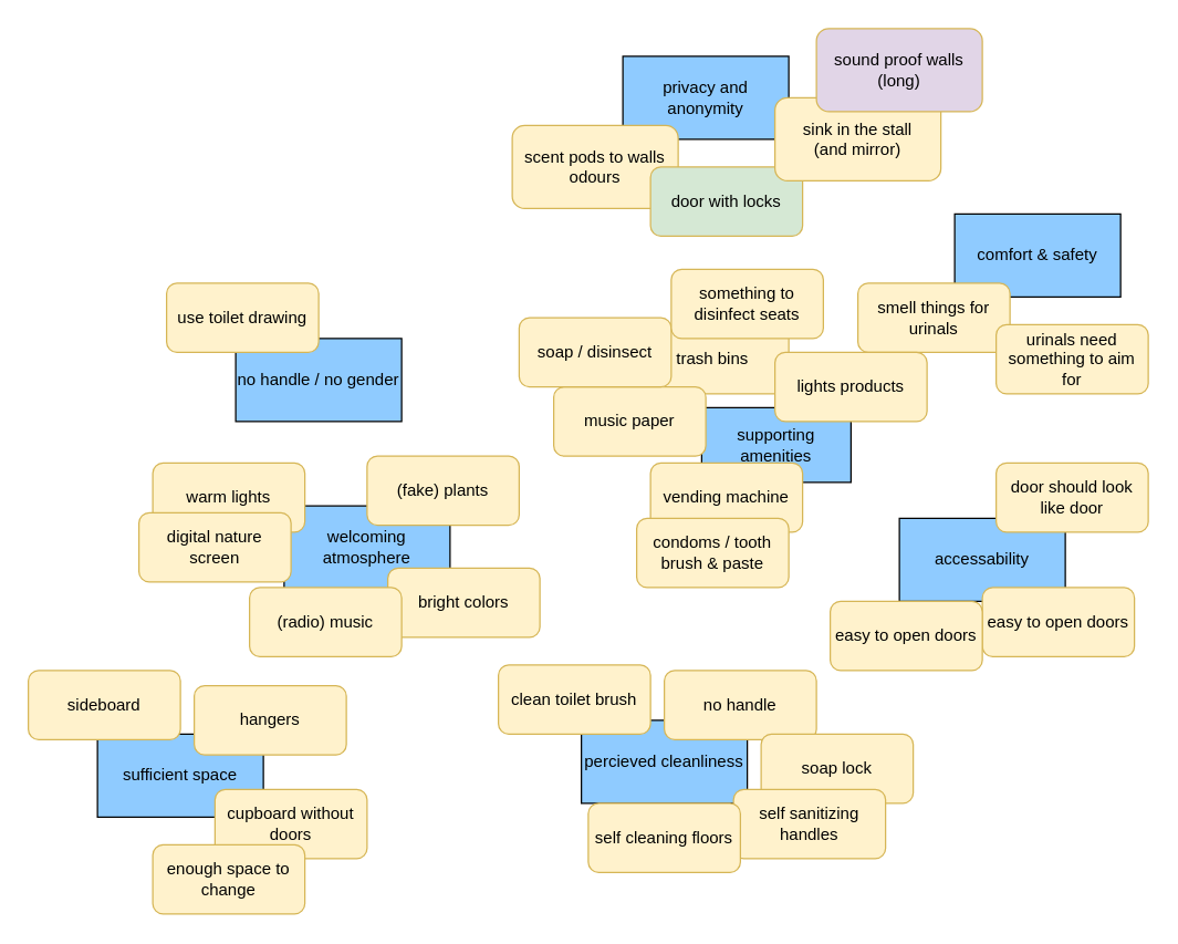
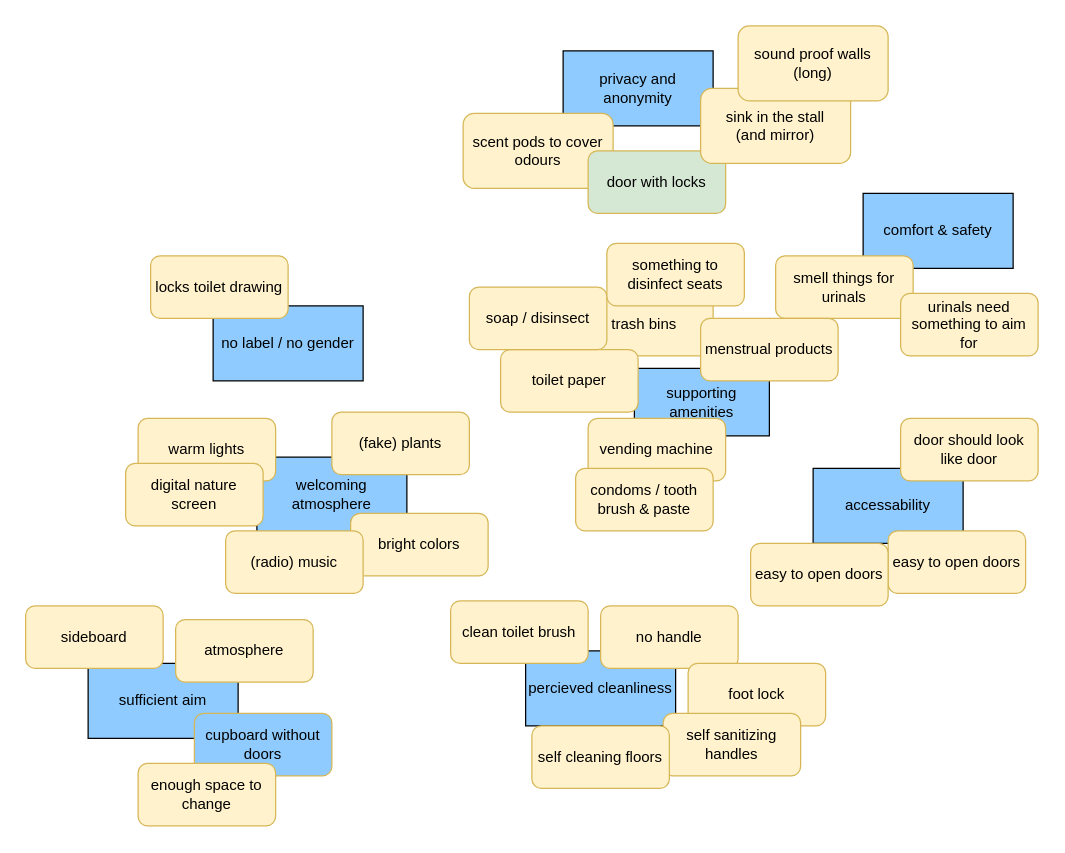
- <mxCell id="13" value="sound proof walls (long)" style="rounded=1;whiteSpace=wrap;html=1;fillColor=#e1d5e7;strokeColor=#d6b656;" vertex="1" parent="1"><mxGeometry x="590" width="120" height="60" as="geometry" y="20" /></mxCell>
+ <mxCell id="13" value="sound proof walls (long)" style="rounded=1;whiteSpace=wrap;html=1;fillColor=#fff2cc;strokeColor=#d6b656;" vertex="1" parent="1"><mxGeometry x="590" width="120" height="60" as="geometry" y="20" /></mxCell>
- <mxCell id="10" value="scent pods to walls odours" style="rounded=1;whiteSpace=wrap;html=1;fillColor=#fff2cc;strokeColor=#d6b656;" vertex="1" parent="1"><mxGeometry x="370" y="90" width="120" height="60" as="geometry" /></mxCell>
+ <mxCell id="10" value="scent pods to cover odours" style="rounded=1;whiteSpace=wrap;html=1;fillColor=#fff2cc;strokeColor=#d6b656;" vertex="1" parent="1"><mxGeometry x="370" y="90" width="120" height="60" as="geometry" /></mxCell>
- <mxCell id="26" value="use toilet drawing" style="rounded=1;whiteSpace=wrap;html=1;fillColor=#fff2cc;strokeColor=#d6b656;" vertex="1" parent="1"><mxGeometry x="120" y="204" width="110" height="50" as="geometry" /></mxCell>
+ <mxCell id="26" value="locks toilet drawing" style="rounded=1;whiteSpace=wrap;html=1;fillColor=#fff2cc;strokeColor=#d6b656;" vertex="1" parent="1"><mxGeometry x="120" y="204" width="110" height="50" as="geometry" /></mxCell>
- <mxCell id="4" value="no handle / no gender" style="rounded=0;whiteSpace=wrap;html=1;fillColor=#8FCBFF;" vertex="1" parent="1"><mxGeometry x="170" y="244" width="120" height="60" as="geometry" /></mxCell>
+ <mxCell id="4" value="no label / no gender" style="rounded=0;whiteSpace=wrap;html=1;fillColor=#8FCBFF;" vertex="1" parent="1"><mxGeometry x="170" y="244" width="120" height="60" as="geometry" /></mxCell>
- <mxCell id="17" value="lights products" style="rounded=1;whiteSpace=wrap;html=1;fillColor=#fff2cc;strokeColor=#d6b656;" vertex="1" parent="1"><mxGeometry x="560" y="254" width="110" height="50" as="geometry" /></mxCell>
+ <mxCell id="17" value="menstrual products" style="rounded=1;whiteSpace=wrap;html=1;fillColor=#fff2cc;strokeColor=#d6b656;" vertex="1" parent="1"><mxGeometry x="560" y="254" width="110" height="50" as="geometry" /></mxCell>
- <mxCell id="23" value="music paper" style="rounded=1;whiteSpace=wrap;html=1;fillColor=#fff2cc;strokeColor=#d6b656;" vertex="1" parent="1"><mxGeometry x="400" y="279" width="110" height="50" as="geometry" /></mxCell>
+ <mxCell id="23" value="toilet paper" style="rounded=1;whiteSpace=wrap;html=1;fillColor=#fff2cc;strokeColor=#d6b656;" vertex="1" parent="1"><mxGeometry x="400" y="279" width="110" height="50" as="geometry" /></mxCell>
- <mxCell id="38" value="hangers" style="rounded=1;whiteSpace=wrap;html=1;fillColor=#fff2cc;strokeColor=#d6b656;" vertex="1" parent="1"><mxGeometry x="140" y="495" width="110" height="50" as="geometry" /></mxCell>
+ <mxCell id="38" value="atmosphere" style="rounded=1;whiteSpace=wrap;html=1;fillColor=#fff2cc;strokeColor=#d6b656;" vertex="1" parent="1"><mxGeometry x="140" y="495" width="110" height="50" as="geometry" /></mxCell>
- <mxCell id="28" value="soap lock" style="rounded=1;whiteSpace=wrap;html=1;fillColor=#fff2cc;strokeColor=#d6b656;" vertex="1" parent="1"><mxGeometry x="550" y="530" width="110" height="50" as="geometry" /></mxCell>
+ <mxCell id="28" value="foot lock" style="rounded=1;whiteSpace=wrap;html=1;fillColor=#fff2cc;strokeColor=#d6b656;" vertex="1" parent="1"><mxGeometry x="550" y="530" width="110" height="50" as="geometry" /></mxCell>
- <mxCell id="2" value="sufficient space" style="rounded=0;whiteSpace=wrap;html=1;fillColor=#8FCBFF;" vertex="1" parent="1"><mxGeometry x="70" y="530" width="120" height="60" as="geometry" /></mxCell>
+ <mxCell id="2" value="sufficient aim" style="rounded=0;whiteSpace=wrap;html=1;fillColor=#8FCBFF;" vertex="1" parent="1"><mxGeometry x="70" y="530" width="120" height="60" as="geometry" /></mxCell>
- <mxCell id="39" value="cupboard without doors" style="rounded=1;whiteSpace=wrap;html=1;fillColor=#fff2cc;strokeColor=#d6b656;" vertex="1" parent="1"><mxGeometry x="155" y="570" width="110" height="50" as="geometry" /></mxCell>
+ <mxCell id="39" value="cupboard without doors" style="rounded=1;whiteSpace=wrap;html=1;fillColor=#8fcbff;strokeColor=#d6b656;" vertex="1" parent="1"><mxGeometry x="155" y="570" width="110" height="50" as="geometry" /></mxCell>
